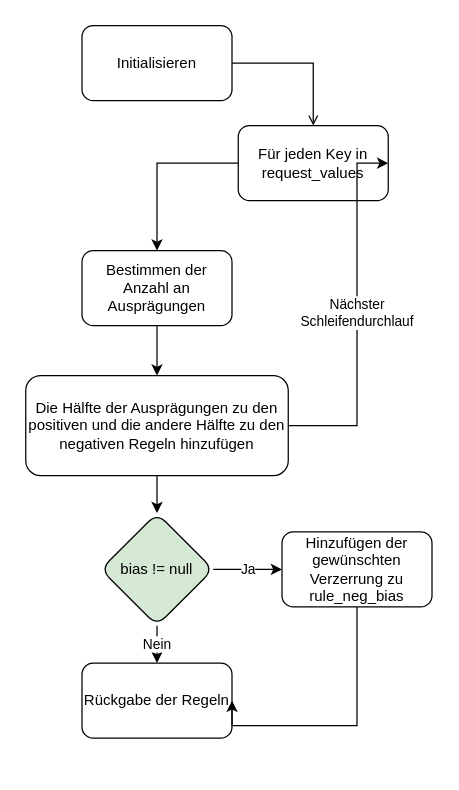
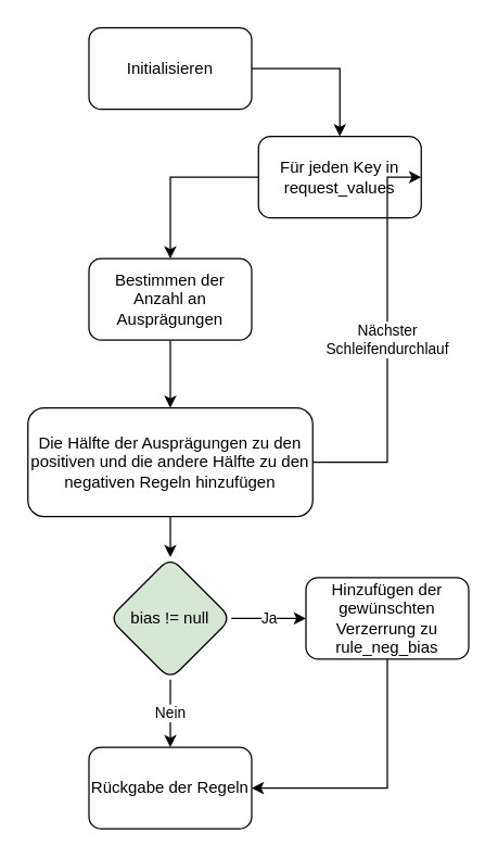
- <mxCell id="2" value="" style="edgeStyle=orthogonalEdgeStyle;rounded=0;orthogonalLoop=1;jettySize=auto;html=1;endArrow=open;" edge="1" parent="1" source="3" target="5"><mxGeometry relative="1" as="geometry" /></mxCell>
+ <mxCell id="2" value="" style="edgeStyle=orthogonalEdgeStyle;rounded=0;orthogonalLoop=1;jettySize=auto;html=1;" edge="1" parent="1" source="3" target="5"><mxGeometry relative="1" as="geometry" /></mxCell>
- <mxCell id="7" value="Bestimmen der Anzahl an Ausprägungen" style="rounded=1;whiteSpace=wrap;html=1;" vertex="1" parent="1"><mxGeometry x="65" y="200" width="120" height="60" as="geometry" /></mxCell>
+ <mxCell id="7" value="Bestimmen der Anzahl an Ausprägungen" style="rounded=1;whiteSpace=wrap;html=1;" vertex="1" parent="1"><mxGeometry x="65" y="190" width="120" height="60" as="geometry" /></mxCell>
- <mxCell id="14" value="Rückgabe der Regeln" style="whiteSpace=wrap;html=1;rounded=1;" vertex="1" parent="1"><mxGeometry x="65" y="530" width="120" height="60" as="geometry" /></mxCell>
+ <mxCell id="14" value="Rückgabe der Regeln" style="whiteSpace=wrap;html=1;rounded=1;" vertex="1" parent="1"><mxGeometry x="65" y="550" width="120" height="60" as="geometry" /></mxCell>
